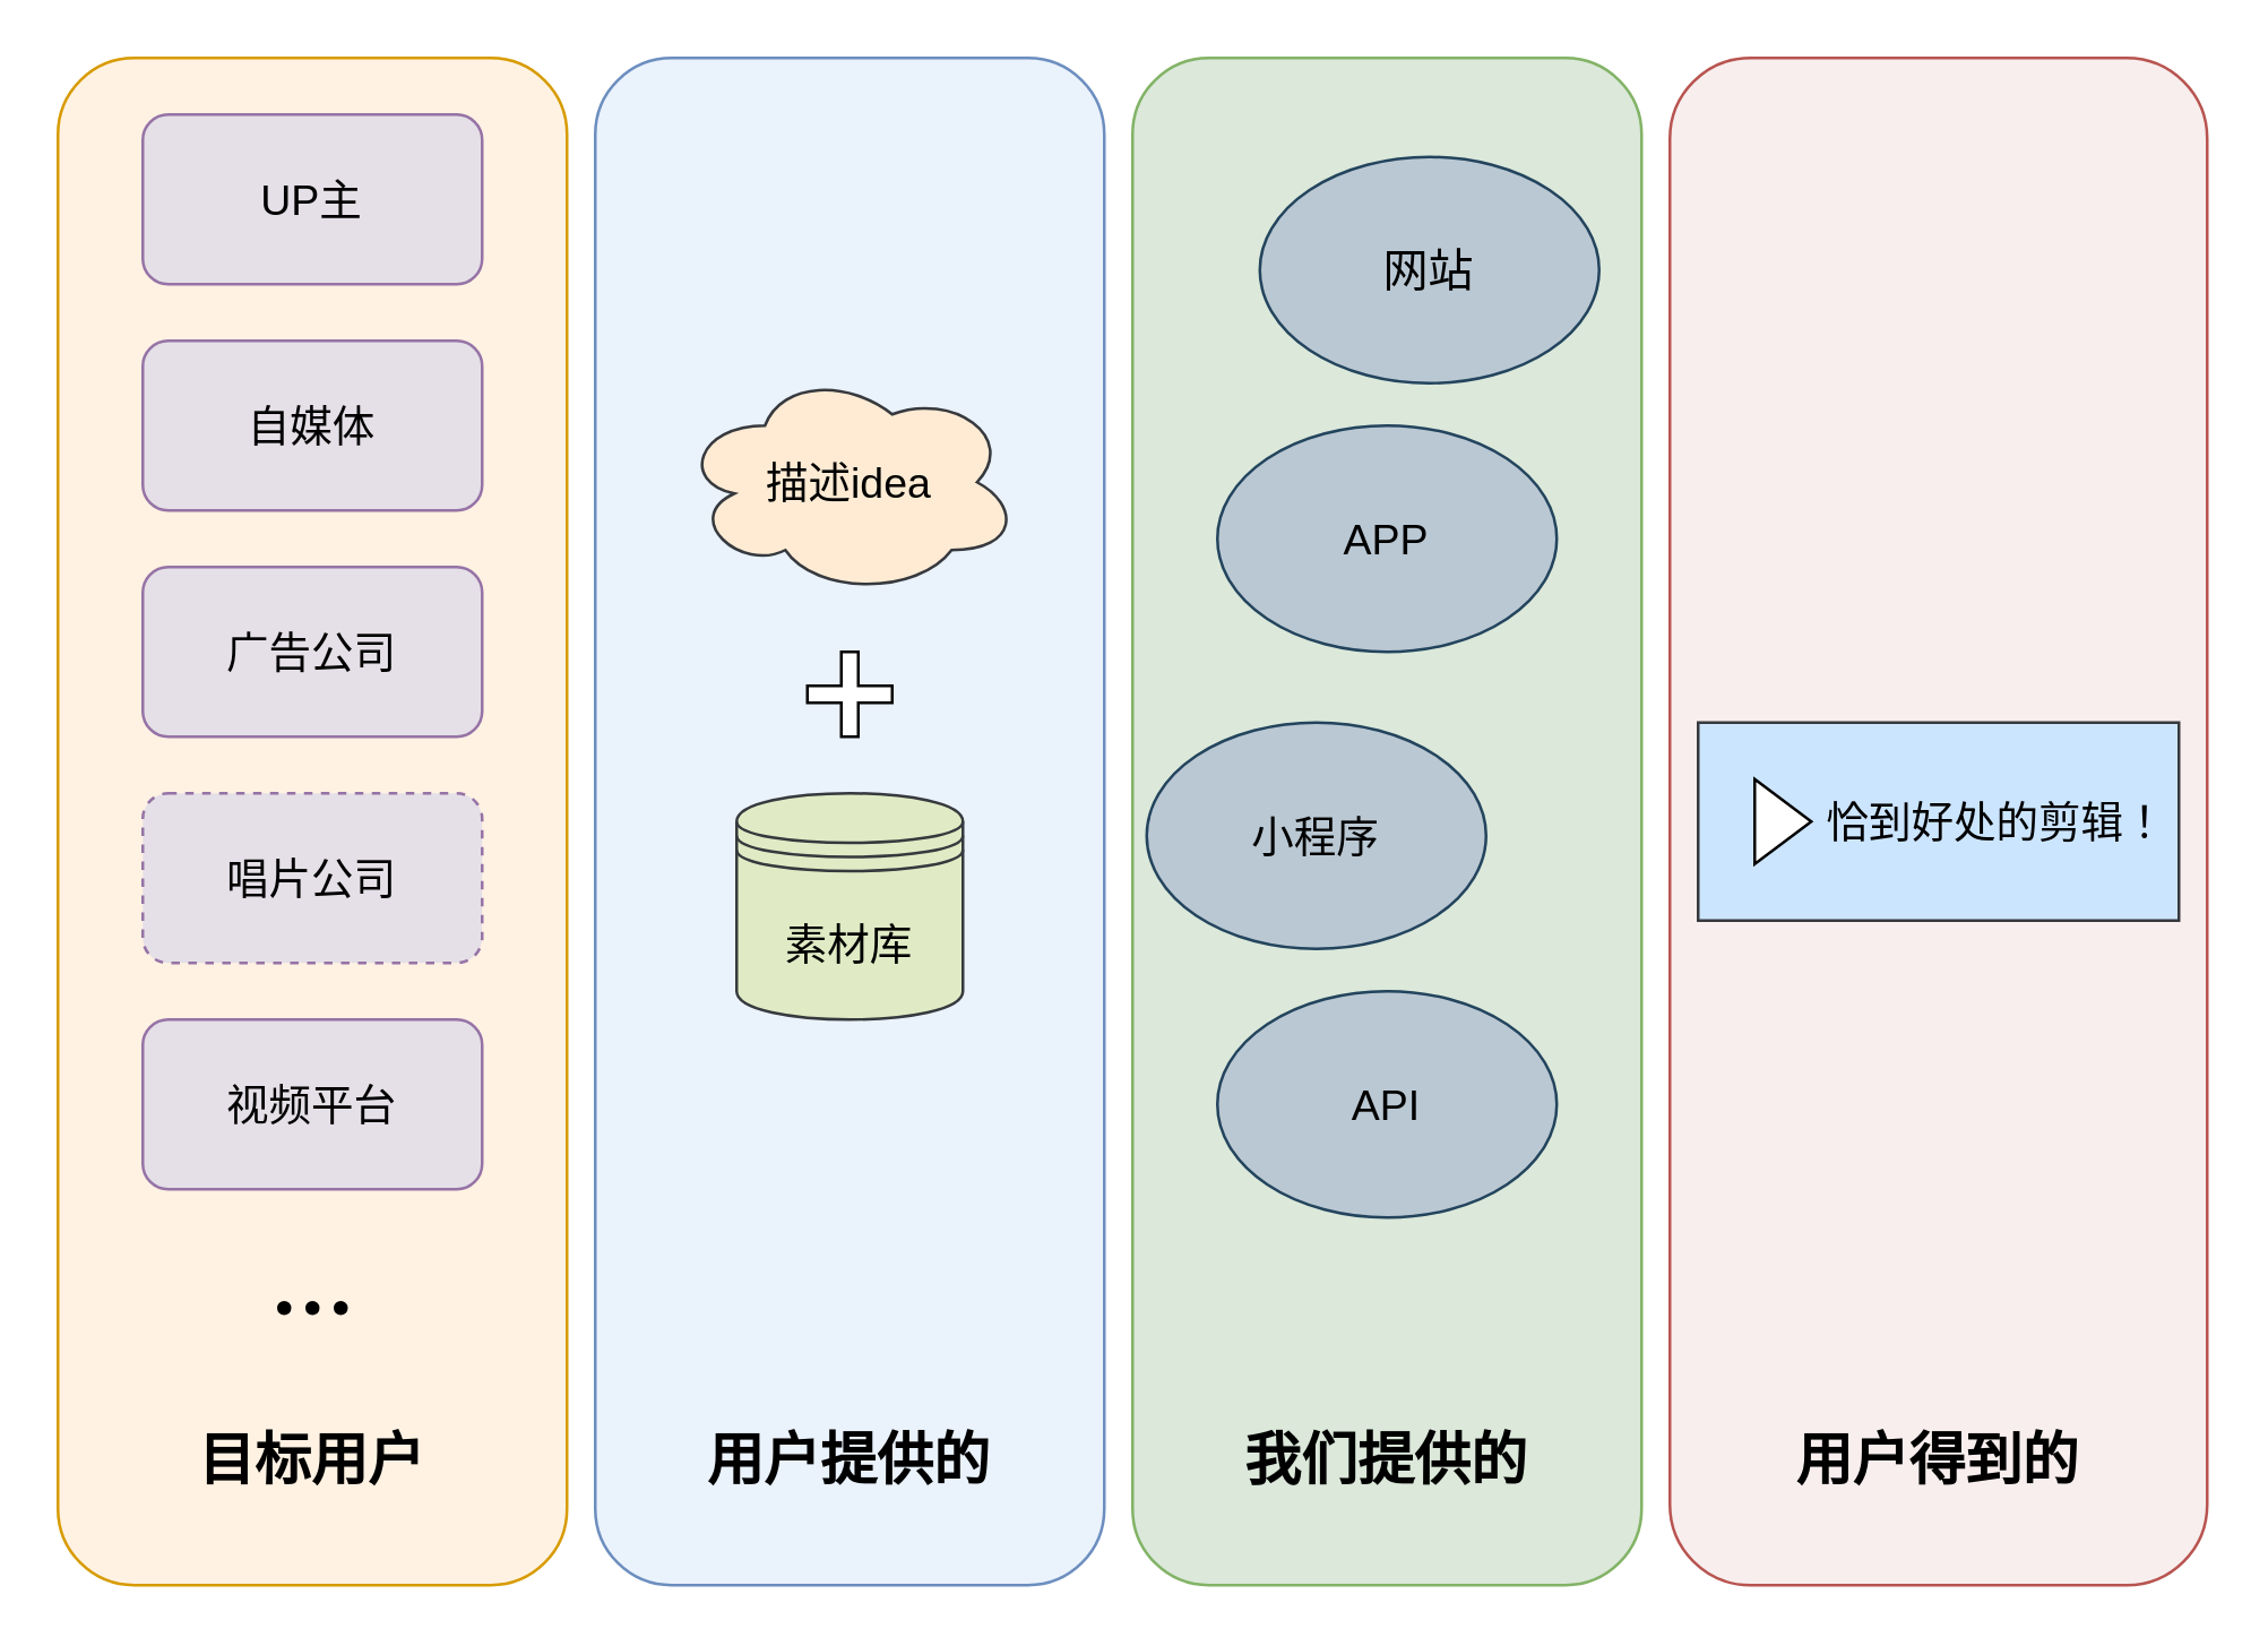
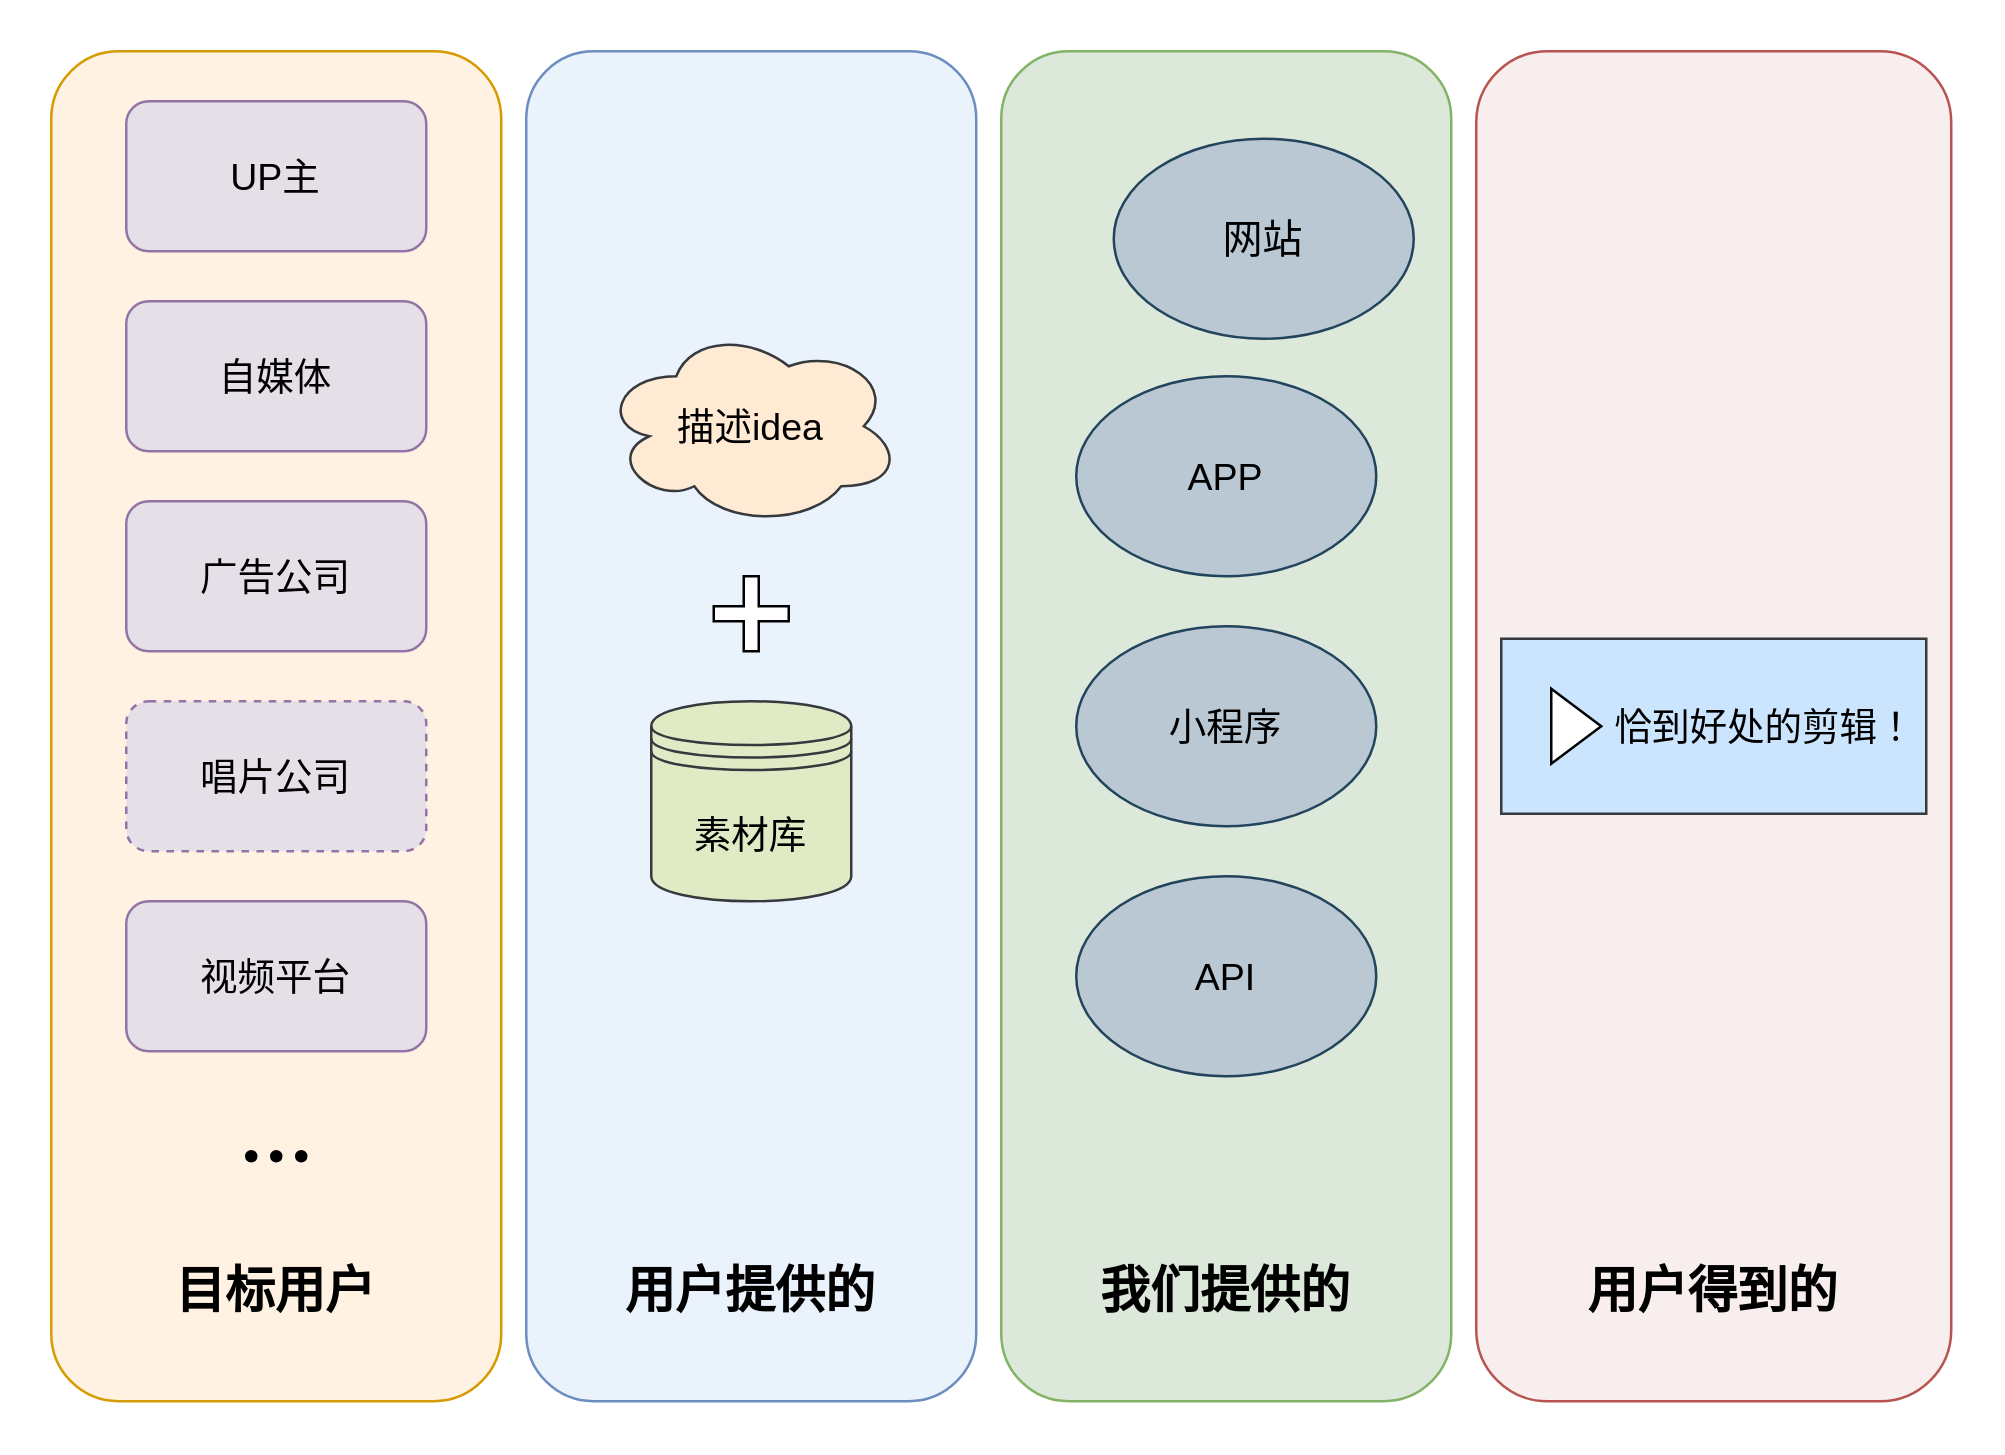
- <mxCell id="19" value="小程序" style="ellipse;whiteSpace=wrap;html=1;fillColor=#bac8d3;strokeColor=#23445d;fontSize=15;" vertex="1" parent="1"><mxGeometry x="405" y="255" width="120" height="80" as="geometry" /></mxCell>
+ <mxCell id="19" value="小程序" style="ellipse;whiteSpace=wrap;html=1;fillColor=#bac8d3;strokeColor=#23445d;fontSize=15;" vertex="1" parent="1"><mxGeometry x="430" y="250" width="120" height="80" as="geometry" /></mxCell>
